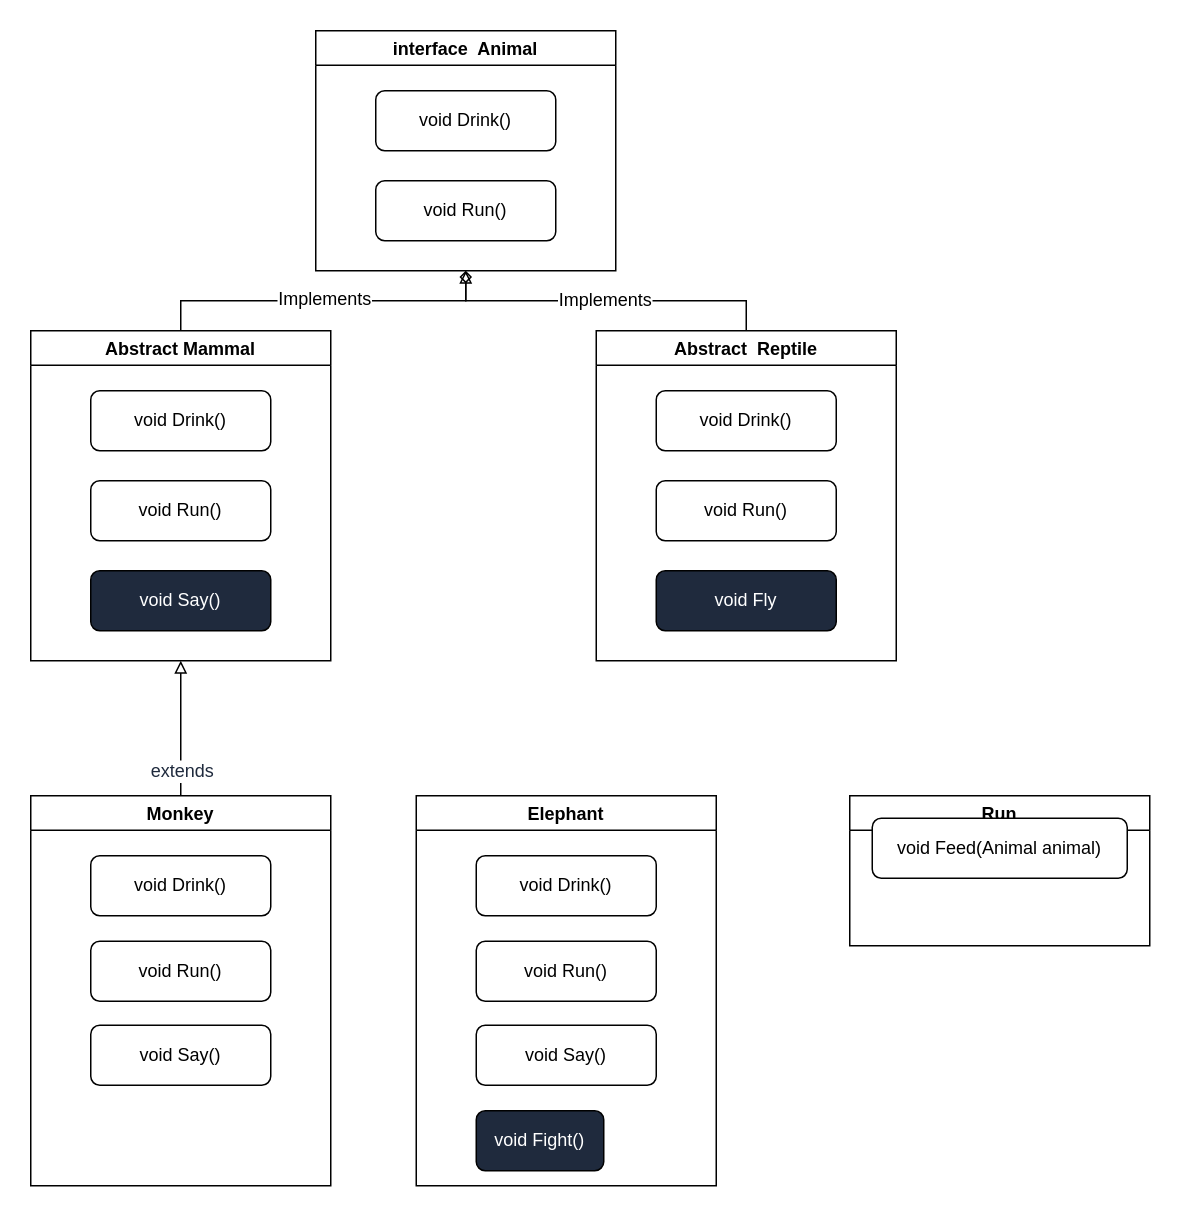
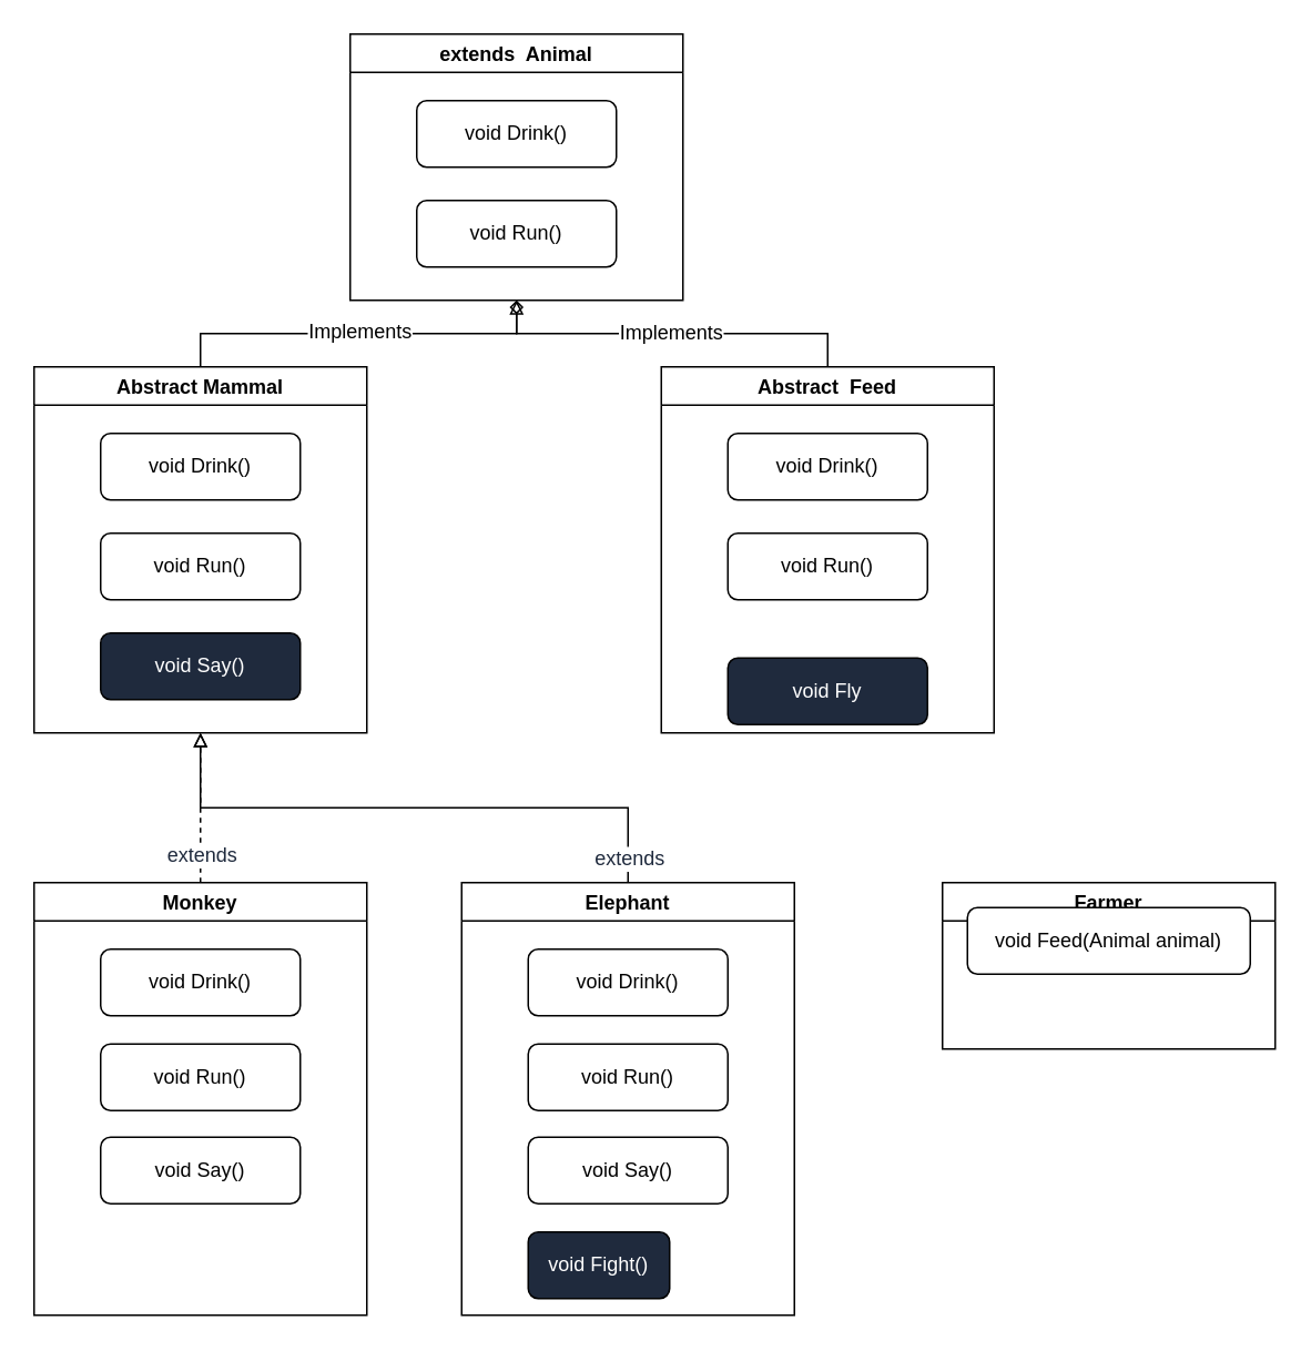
- <mxCell id="2" value="interface  Animal" style="swimlane;" vertex="1" parent="1"><mxGeometry x="210" y="20" width="200" height="160" as="geometry" /></mxCell>
+ <mxCell id="2" value="extends  Animal" style="swimlane;" vertex="1" parent="1"><mxGeometry x="210" y="20" width="200" height="160" as="geometry" /></mxCell>
- <mxCell id="12" value="Abstract  Reptile" style="swimlane;" vertex="1" parent="1"><mxGeometry x="397" y="220" width="200" height="220" as="geometry" /></mxCell>
+ <mxCell id="12" value="Abstract  Feed" style="swimlane;" vertex="1" parent="1"><mxGeometry x="397" y="220" width="200" height="220" as="geometry" /></mxCell>
- <mxCell id="15" value="void Fly" style="rounded=1;whiteSpace=wrap;html=1;fillColor=#1F2A3D;fontColor=#FFFFFF;" vertex="1" parent="12"><mxGeometry x="40" y="160" width="120" height="40" as="geometry" /></mxCell>
+ <mxCell id="15" value="void Fly" style="rounded=1;whiteSpace=wrap;html=1;fillColor=#1F2A3D;fontColor=#FFFFFF;" vertex="1" parent="12"><mxGeometry x="40" y="175" width="120" height="40" as="geometry" /></mxCell>
+ <mxCell id="22" style="edgeStyle=orthogonalEdgeStyle;rounded=0;orthogonalLoop=1;jettySize=auto;html=1;exitX=0.5;exitY=0;exitDx=0;exitDy=0;entryX=0.5;entryY=1;entryDx=0;entryDy=0;startArrow=none;startFill=0;endArrow=block;endFill=0;fontColor=#FFFFFF;" edge="1" parent="1" source="24" target="7"><mxGeometry relative="1" as="geometry" /></mxCell>
+ <mxCell id="23" value="extends" style="text;html=1;resizable=0;points=[];align=center;verticalAlign=middle;labelBackgroundColor=#ffffff;fontColor=#1F2A3D;" vertex="1" connectable="0" parent="22"><mxGeometry x="-0.913" relative="1" as="geometry"><mxPoint as="offset" /></mxGeometry></mxCell>
- <mxCell id="16" style="edgeStyle=orthogonalEdgeStyle;rounded=0;orthogonalLoop=1;jettySize=auto;html=1;exitX=0.5;exitY=0;exitDx=0;exitDy=0;entryX=0.5;entryY=1;entryDx=0;entryDy=0;startArrow=none;startFill=0;endArrow=block;endFill=0;" edge="1" parent="1" source="18" target="7"><mxGeometry relative="1" as="geometry" /></mxCell>
+ <mxCell id="16" style="edgeStyle=orthogonalEdgeStyle;rounded=0;orthogonalLoop=1;jettySize=auto;html=1;exitX=0.5;exitY=0;exitDx=0;exitDy=0;entryX=0.5;entryY=1;entryDx=0;entryDy=0;startArrow=none;startFill=0;endArrow=block;endFill=0;dashed=1;" edge="1" parent="1" source="18" target="7"><mxGeometry relative="1" as="geometry" /></mxCell>
- <mxCell id="29" value="Run" style="swimlane;" vertex="1" parent="1"><mxGeometry x="566" y="530" width="200" height="100" as="geometry" /></mxCell>
+ <mxCell id="29" value="Farmer" style="swimlane;" vertex="1" parent="1"><mxGeometry x="566" y="530" width="200" height="100" as="geometry" /></mxCell>
